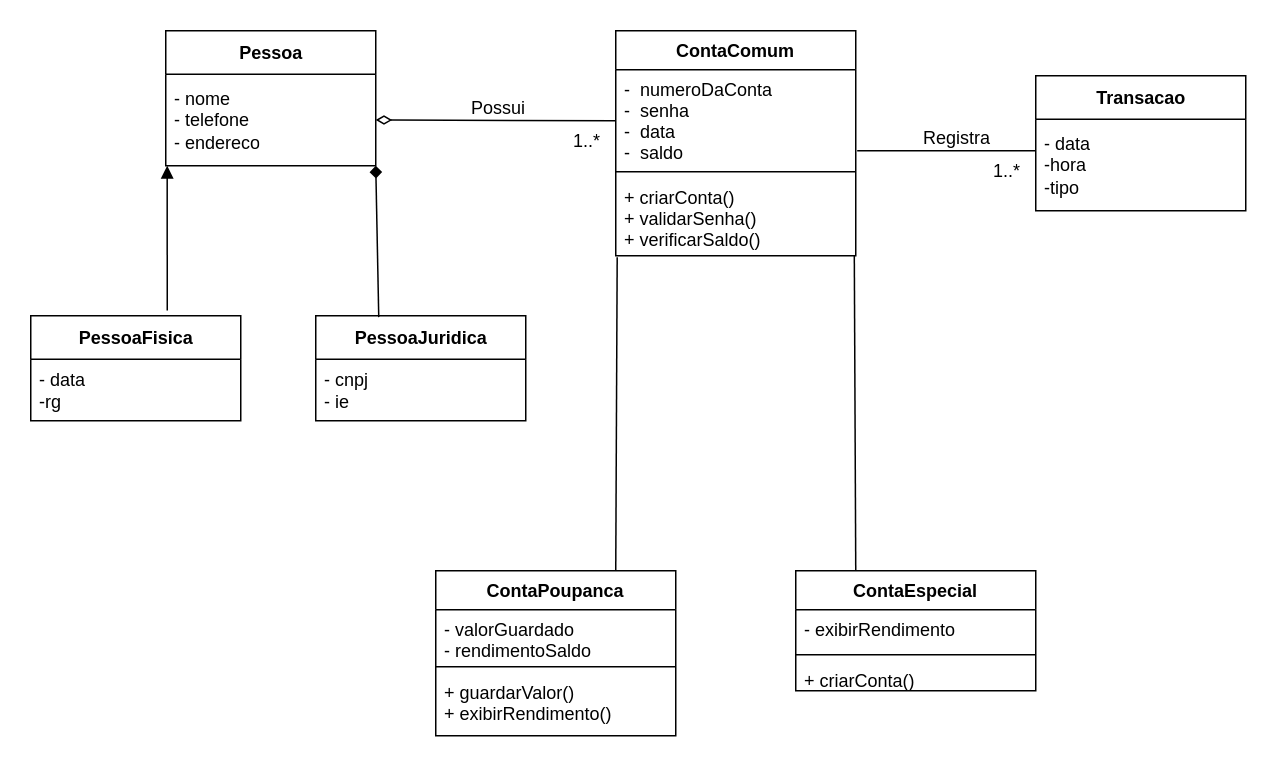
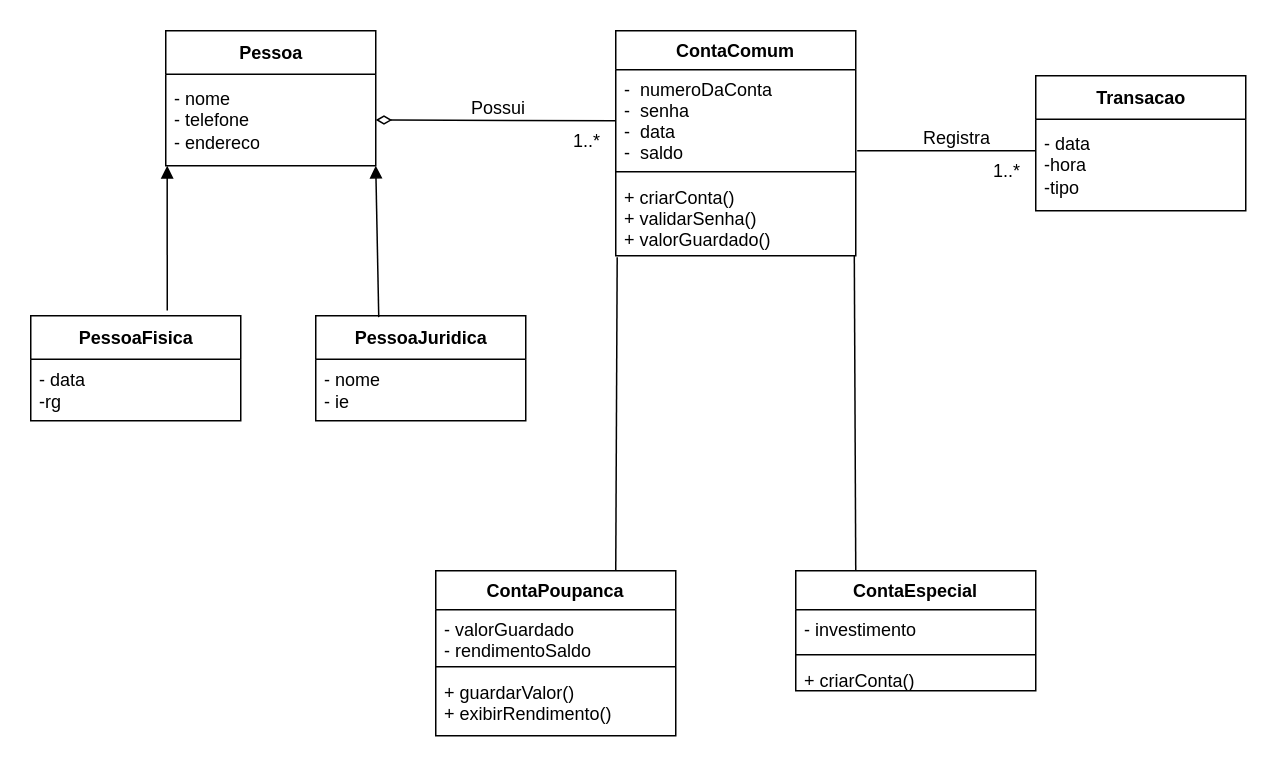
- <mxCell id="28" value="" style="html=1;verticalAlign=bottom;labelBackgroundColor=none;endArrow=diamond;endFill=1;entryX=1;entryY=1;entryDx=0;entryDy=0;entryPerimeter=0;exitX=0.3;exitY=0.013;exitDx=0;exitDy=0;exitPerimeter=0;" edge="1" parent="1" source="25" target="22"><mxGeometry width="160" relative="1" as="geometry"><mxPoint x="121" y="215.971" as="sourcePoint" /><mxPoint x="120.96" y="119.998" as="targetPoint" /><Array as="points" /></mxGeometry></mxCell>
+ <mxCell id="28" value="" style="html=1;verticalAlign=bottom;labelBackgroundColor=none;endArrow=block;endFill=1;entryX=1;entryY=1;entryDx=0;entryDy=0;entryPerimeter=0;exitX=0.3;exitY=0.013;exitDx=0;exitDy=0;exitPerimeter=0;" edge="1" parent="1" source="25" target="22"><mxGeometry width="160" relative="1" as="geometry"><mxPoint x="121" y="215.971" as="sourcePoint" /><mxPoint x="120.96" y="119.998" as="targetPoint" /><Array as="points" /></mxGeometry></mxCell>
- <mxCell id="5" value="+ criarConta()&#10;+ validarSenha()&#10;+ verificarSaldo()" style="text;strokeColor=none;fillColor=none;align=left;verticalAlign=top;spacingLeft=4;spacingRight=4;overflow=hidden;rotatable=0;points=[[0,0.5],[1,0.5]];portConstraint=eastwest;" vertex="1" parent="2"><mxGeometry y="98" width="160" height="52" as="geometry" /></mxCell>
+ <mxCell id="5" value="+ criarConta()&#10;+ validarSenha()&#10;+ valorGuardado()" style="text;strokeColor=none;fillColor=none;align=left;verticalAlign=top;spacingLeft=4;spacingRight=4;overflow=hidden;rotatable=0;points=[[0,0.5],[1,0.5]];portConstraint=eastwest;" vertex="1" parent="2"><mxGeometry y="98" width="160" height="52" as="geometry" /></mxCell>
- <mxCell id="26" value="- cnpj&lt;br&gt;- ie" style="text;html=1;strokeColor=none;fillColor=none;align=left;verticalAlign=middle;spacingLeft=4;spacingRight=4;overflow=hidden;rotatable=0;points=[[0,0.5],[1,0.5]];portConstraint=eastwest;" vertex="1" parent="25"><mxGeometry y="29" width="140" height="41" as="geometry" /></mxCell>
+ <mxCell id="26" value="- nome&lt;br&gt;- ie" style="text;html=1;strokeColor=none;fillColor=none;align=left;verticalAlign=middle;spacingLeft=4;spacingRight=4;overflow=hidden;rotatable=0;points=[[0,0.5],[1,0.5]];portConstraint=eastwest;" vertex="1" parent="25"><mxGeometry y="29" width="140" height="41" as="geometry" /></mxCell>
- <mxCell id="11" value="- exibirRendimento" style="text;strokeColor=none;fillColor=none;align=left;verticalAlign=top;spacingLeft=4;spacingRight=4;overflow=hidden;rotatable=0;points=[[0,0.5],[1,0.5]];portConstraint=eastwest;" vertex="1" parent="10"><mxGeometry y="26" width="160" height="26" as="geometry" /></mxCell>
+ <mxCell id="11" value="- investimento" style="text;strokeColor=none;fillColor=none;align=left;verticalAlign=top;spacingLeft=4;spacingRight=4;overflow=hidden;rotatable=0;points=[[0,0.5],[1,0.5]];portConstraint=eastwest;" vertex="1" parent="10"><mxGeometry y="26" width="160" height="26" as="geometry" /></mxCell>
